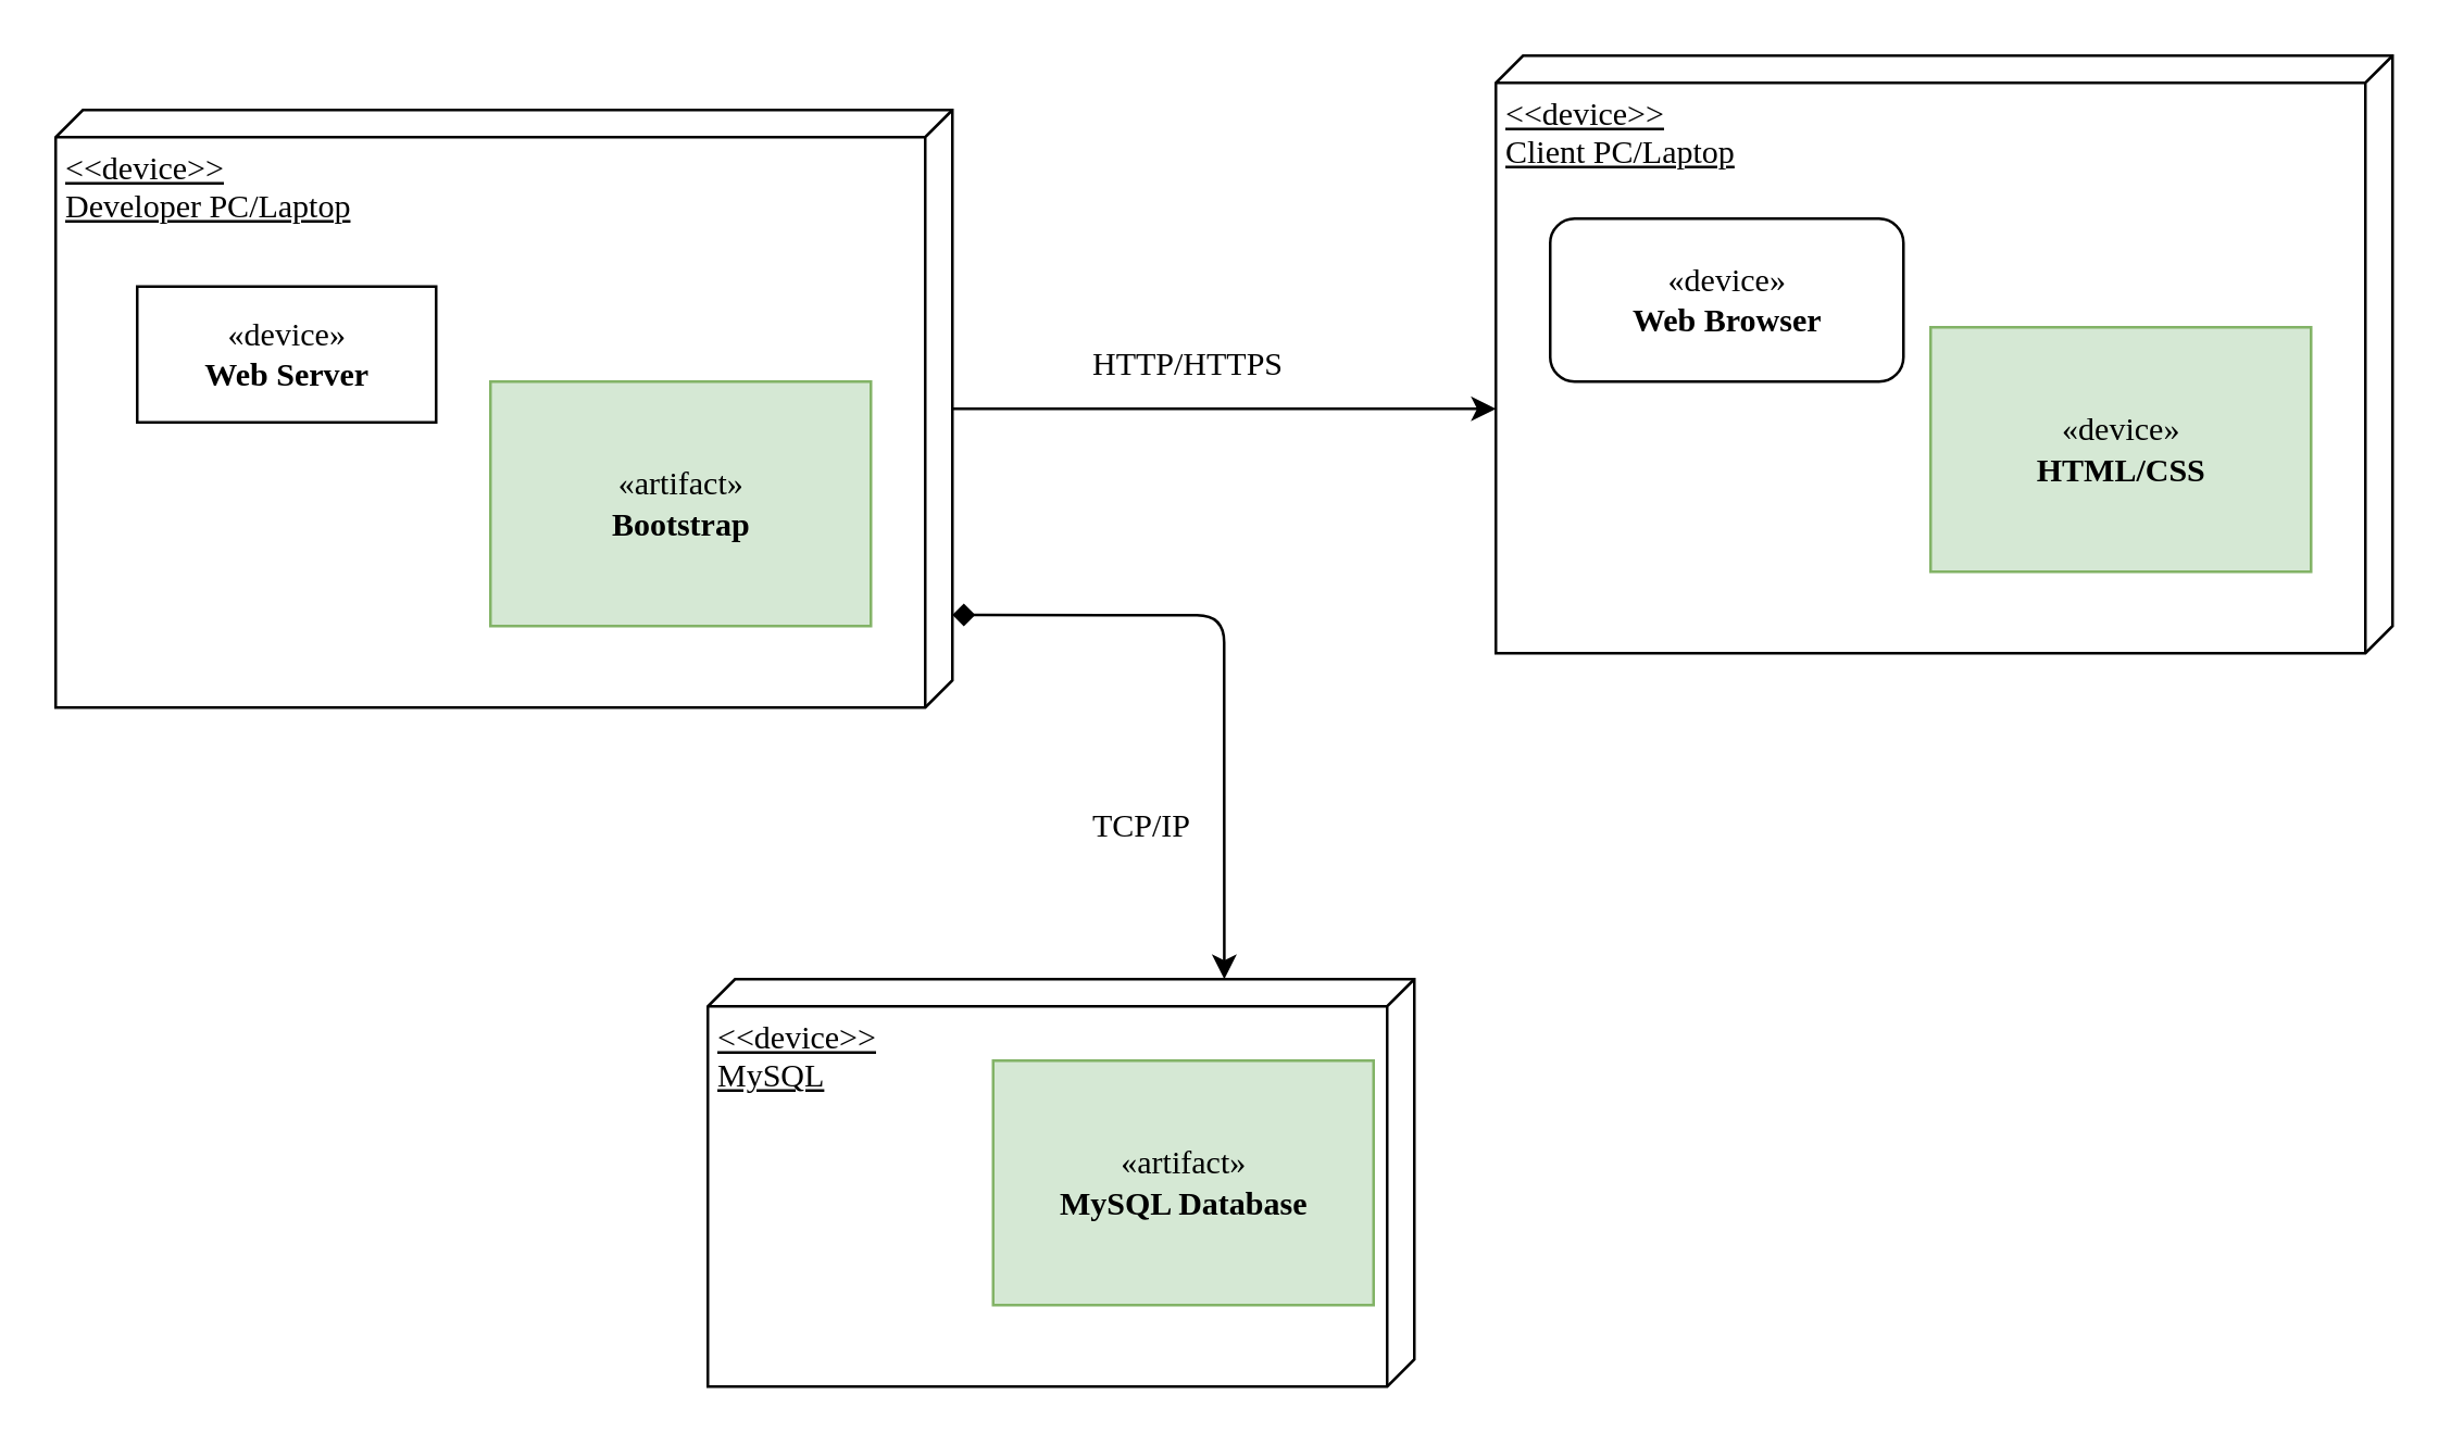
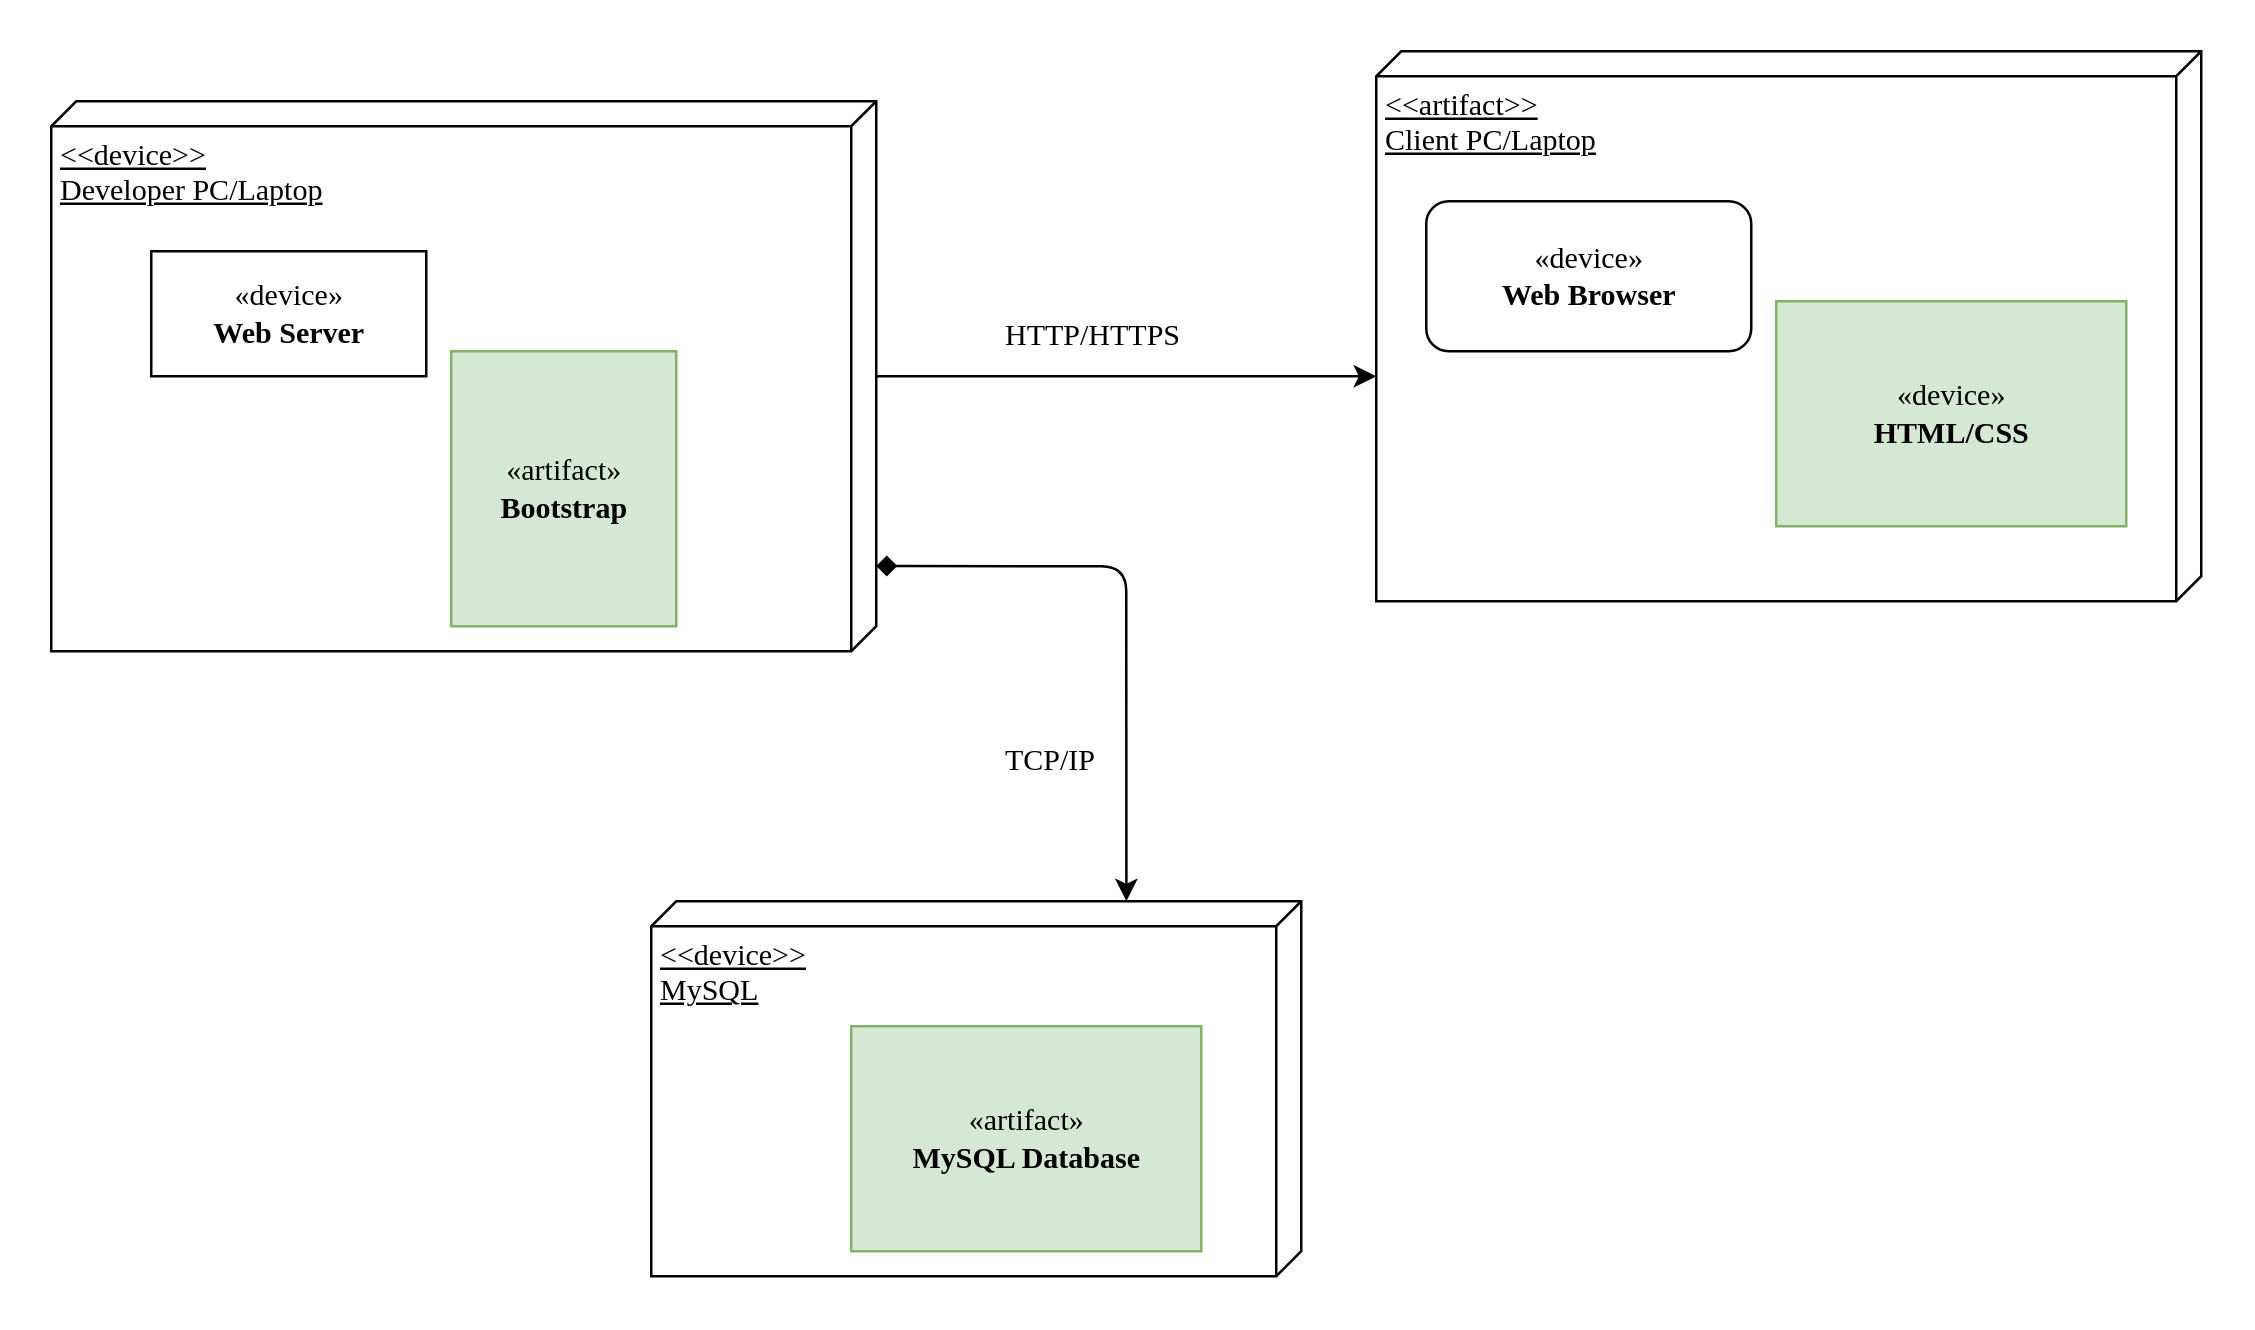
- <mxCell id="3" value="&amp;lt;&amp;lt;device&amp;gt;&amp;gt;&lt;br&gt;Client PC/Laptop" style="verticalAlign=top;align=left;spacingTop=8;spacingLeft=2;spacingRight=12;shape=cube;size=10;direction=south;fontStyle=4;html=1;rounded=0;shadow=0;comic=0;labelBackgroundColor=none;strokeWidth=1;fontFamily=Verdana;fontSize=12" parent="1" vertex="1"><mxGeometry x="550" y="20" width="330" height="220" as="geometry" /></mxCell>
+ <mxCell id="3" value="&amp;lt;&amp;lt;artifact&amp;gt;&amp;gt;&lt;br&gt;Client PC/Laptop" style="verticalAlign=top;align=left;spacingTop=8;spacingLeft=2;spacingRight=12;shape=cube;size=10;direction=south;fontStyle=4;html=1;rounded=0;shadow=0;comic=0;labelBackgroundColor=none;strokeWidth=1;fontFamily=Verdana;fontSize=12" parent="1" vertex="1"><mxGeometry x="550" y="20" width="330" height="220" as="geometry" /></mxCell>
- <mxCell id="5" value="«device»&lt;br&gt;&lt;b&gt;Web Server&lt;/b&gt;" style="html=1;rounded=0;shadow=0;comic=0;labelBackgroundColor=none;strokeWidth=1;fontFamily=Verdana;fontSize=12;align=center;" parent="1" vertex="1"><mxGeometry x="50" y="105" width="110" height="50" as="geometry" /></mxCell>
+ <mxCell id="5" value="«device»&lt;br&gt;&lt;b&gt;Web Server&lt;/b&gt;" style="html=1;rounded=0;shadow=0;comic=0;labelBackgroundColor=none;strokeWidth=1;fontFamily=Verdana;fontSize=12;align=center;" parent="1" vertex="1"><mxGeometry x="60" y="100" width="110" height="50" as="geometry" /></mxCell>
- <mxCell id="7" value="«artifact»&lt;br&gt;&lt;b&gt;Bootstrap&lt;/b&gt;" style="html=1;rounded=0;shadow=0;comic=0;labelBackgroundColor=none;strokeWidth=1;fontFamily=Verdana;fontSize=12;align=center;fillColor=#d5e8d4;strokeColor=#82b366;" vertex="1" parent="1"><mxGeometry x="180" y="140" width="140" height="90" as="geometry" /></mxCell>
+ <mxCell id="7" value="«artifact»&lt;br&gt;&lt;b&gt;Bootstrap&lt;/b&gt;" style="html=1;rounded=0;shadow=0;comic=0;labelBackgroundColor=none;strokeWidth=1;fontFamily=Verdana;fontSize=12;align=center;fillColor=#d5e8d4;strokeColor=#82b366;" vertex="1" parent="1"><mxGeometry x="180" y="140" width="90" height="110" as="geometry" /></mxCell>
- <mxCell id="9" value="«artifact»&lt;br&gt;&lt;b&gt;MySQL Database&lt;/b&gt;" style="html=1;rounded=0;shadow=0;comic=0;labelBackgroundColor=none;strokeWidth=1;fontFamily=Verdana;fontSize=12;align=center;fillColor=#d5e8d4;strokeColor=#82b366;" vertex="1" parent="1"><mxGeometry x="365" y="390" width="140" height="90" as="geometry" /></mxCell>
+ <mxCell id="9" value="«artifact»&lt;br&gt;&lt;b&gt;MySQL Database&lt;/b&gt;" style="html=1;rounded=0;shadow=0;comic=0;labelBackgroundColor=none;strokeWidth=1;fontFamily=Verdana;fontSize=12;align=center;fillColor=#d5e8d4;strokeColor=#82b366;" vertex="1" parent="1"><mxGeometry x="340" y="410" width="140" height="90" as="geometry" /></mxCell>
